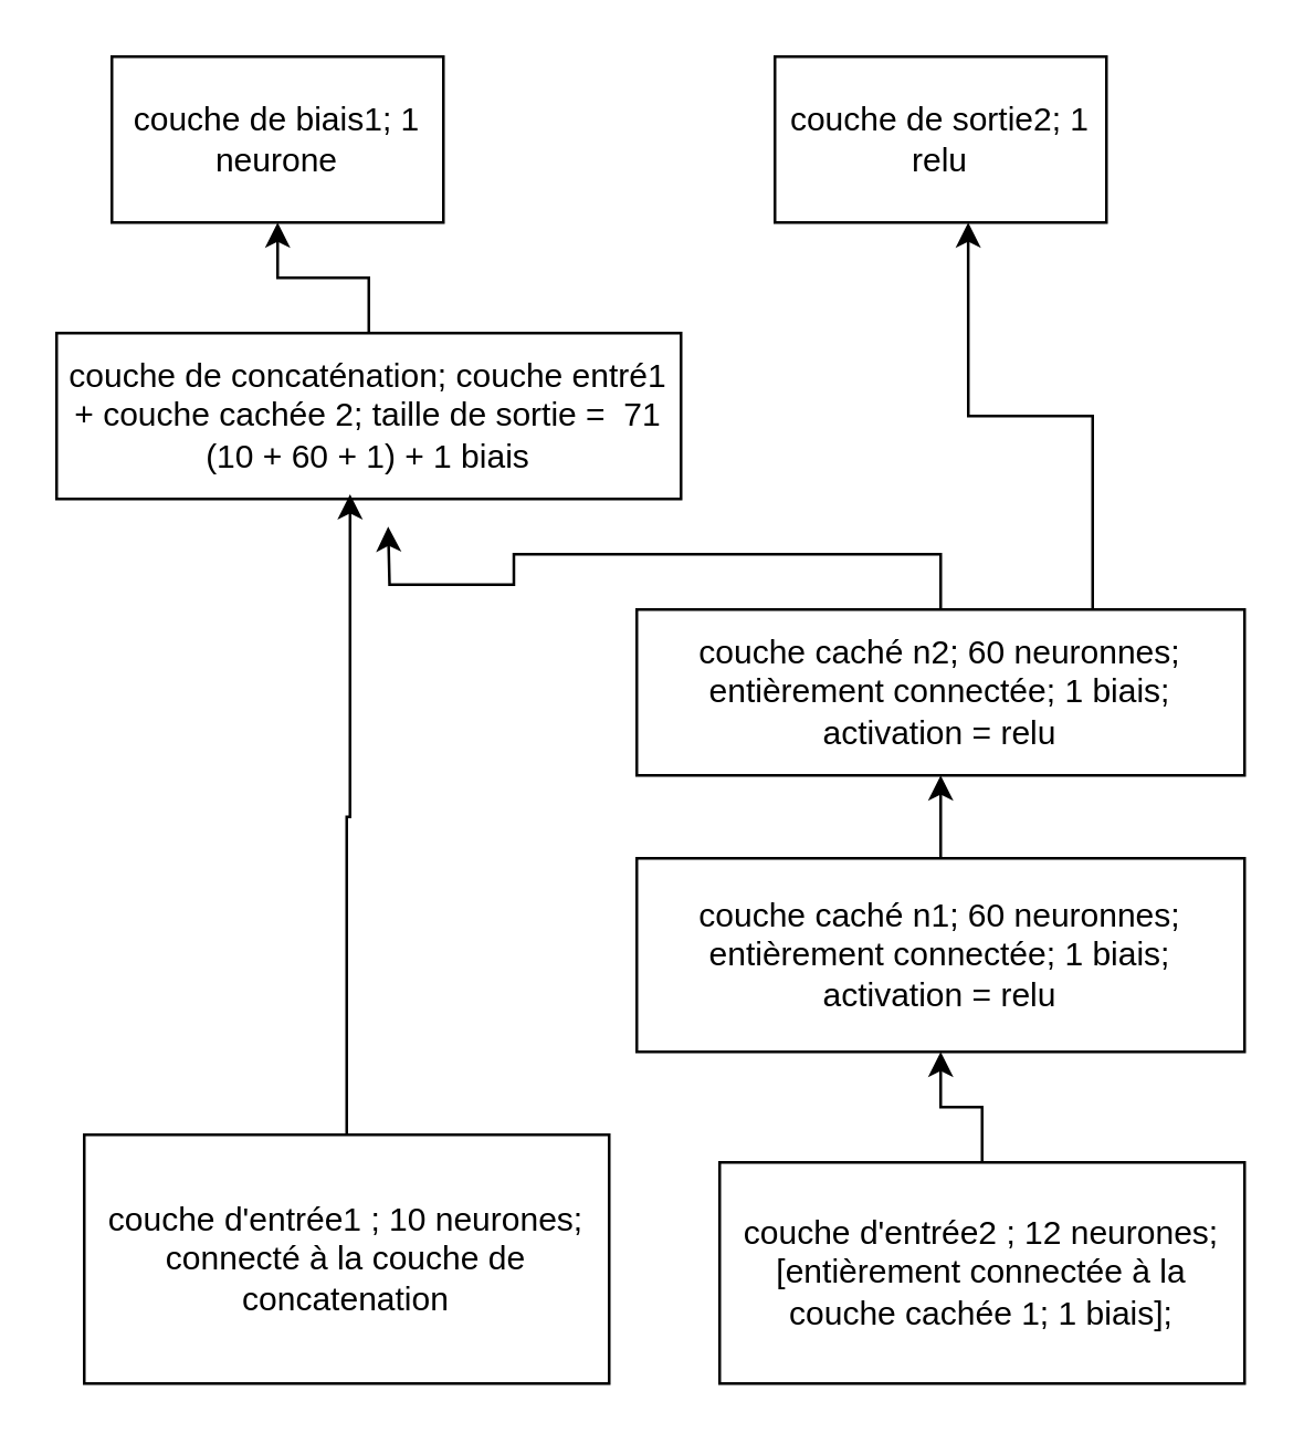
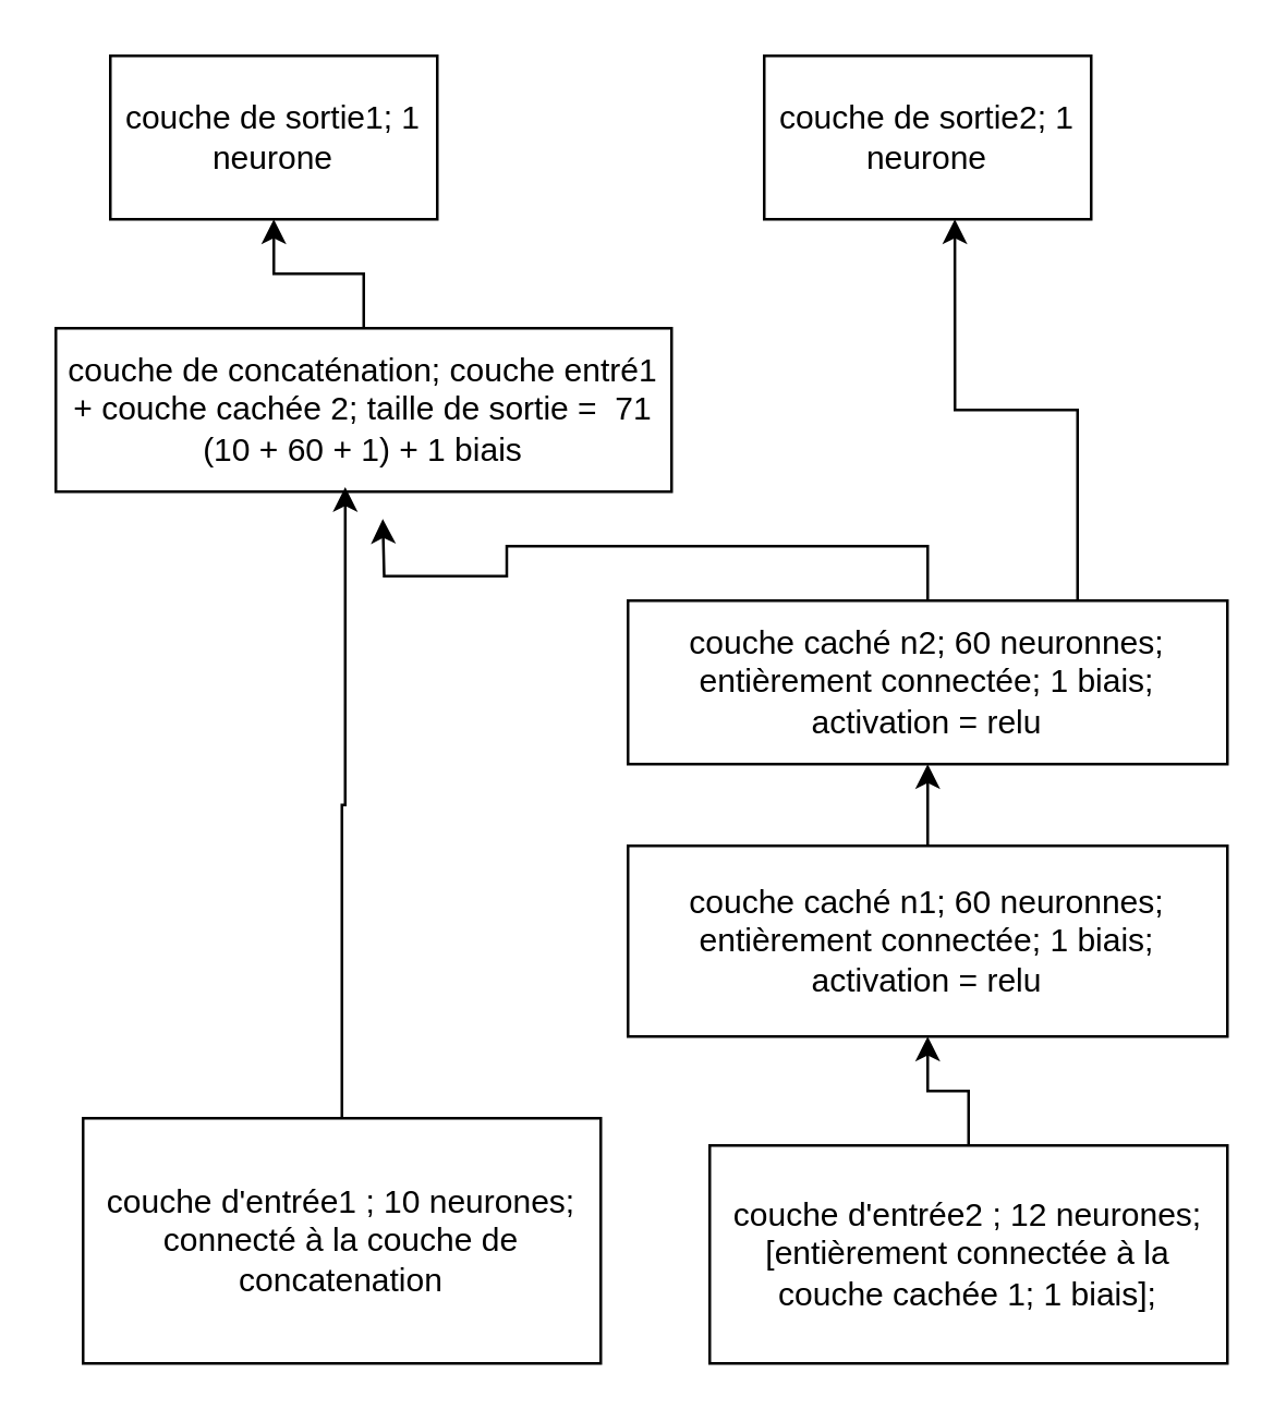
- <mxCell id="11" value="couche de biais1; 1 neurone" style="rounded=0;whiteSpace=wrap;html=1;" vertex="1" parent="1"><mxGeometry x="40" y="20" width="120" height="60" as="geometry" /></mxCell>
+ <mxCell id="11" value="couche de sortie1; 1 neurone" style="rounded=0;whiteSpace=wrap;html=1;" vertex="1" parent="1"><mxGeometry x="40" y="20" width="120" height="60" as="geometry" /></mxCell>
- <mxCell id="12" value="couche de sortie2; 1 relu" style="rounded=0;whiteSpace=wrap;html=1;" vertex="1" parent="1"><mxGeometry x="280" y="20" width="120" height="60" as="geometry" /></mxCell>
+ <mxCell id="12" value="couche de sortie2; 1 neurone" style="rounded=0;whiteSpace=wrap;html=1;" vertex="1" parent="1"><mxGeometry x="280" y="20" width="120" height="60" as="geometry" /></mxCell>
